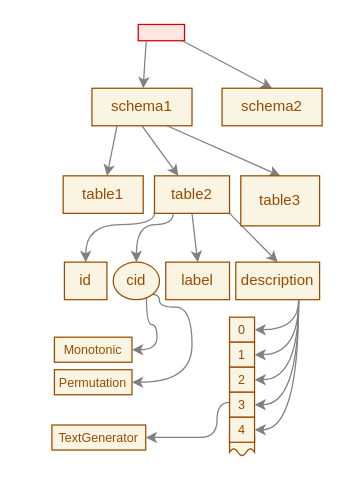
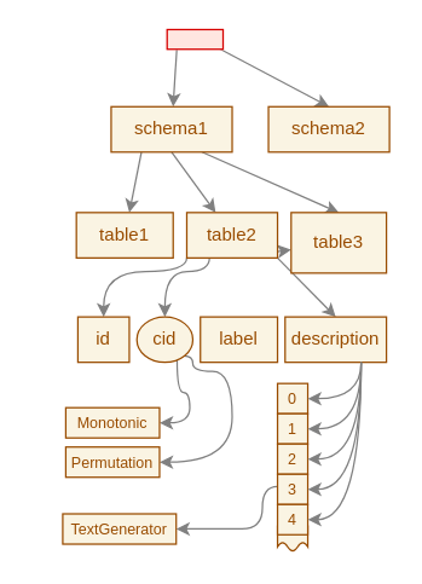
- <mxCell id="13" value="" style="rounded=0;orthogonalLoop=1;jettySize=auto;html=1;exitX=0.5;exitY=1;exitDx=0;exitDy=0;entryX=0.5;entryY=0;entryDx=0;entryDy=0;fontFamily=FreeMono;fontStyle=1;labelBackgroundColor=#FAF7FF;fontColor=#936BFF;fontSize=10;labelBorderColor=#936BFF;spacing=2;strokeWidth=1;strokeColor=#808080;" parent="1" source="16" target="19" edge="1"><mxGeometry x="-0.107" y="-5" relative="1" as="geometry"><mxPoint as="offset" /></mxGeometry></mxCell>
+ <mxCell id="13" value="" style="rounded=0;orthogonalLoop=1;jettySize=auto;html=1;exitX=0.5;exitY=1;exitDx=0;exitDy=0;fontFamily=FreeMono;fontStyle=1;labelBackgroundColor=#FAF7FF;fontColor=#936BFF;fontSize=10;labelBorderColor=#936BFF;spacing=2;strokeWidth=1;strokeColor=#808080;" parent="1" source="16" target="17" edge="1"><mxGeometry x="-0.107" y="-5" relative="1" as="geometry"><mxPoint as="offset" /></mxGeometry></mxCell>
